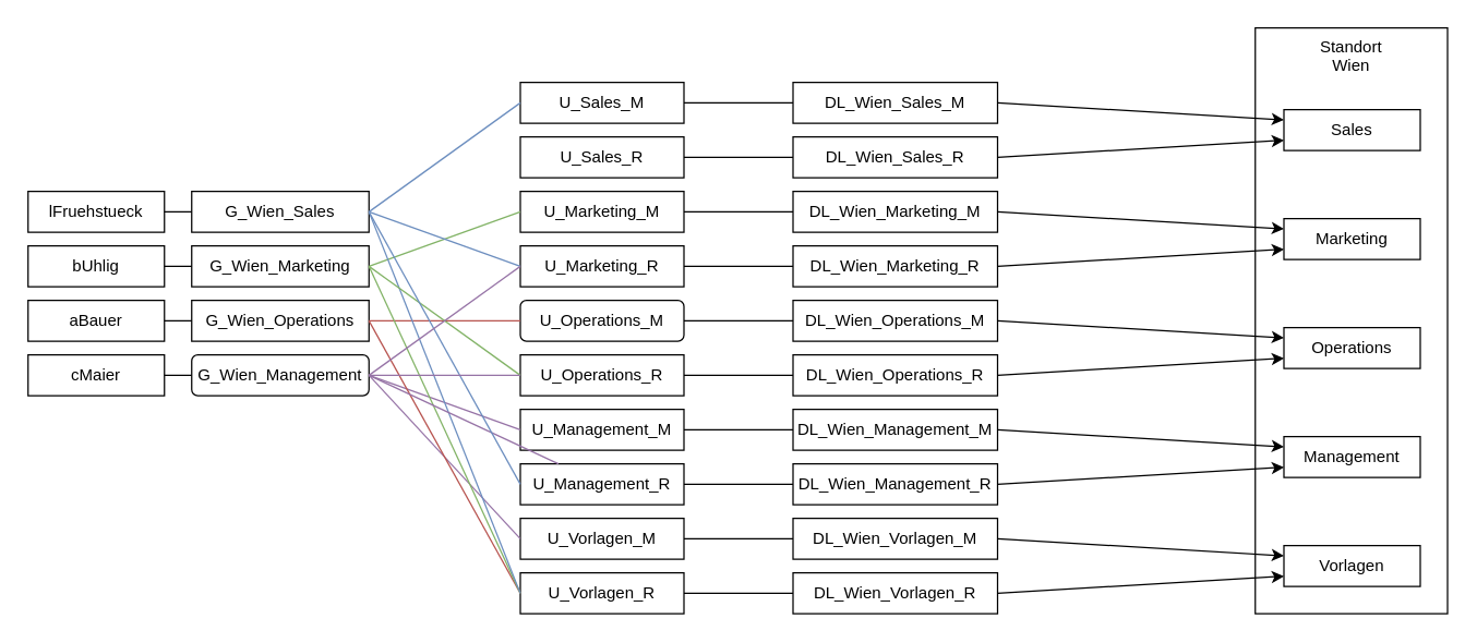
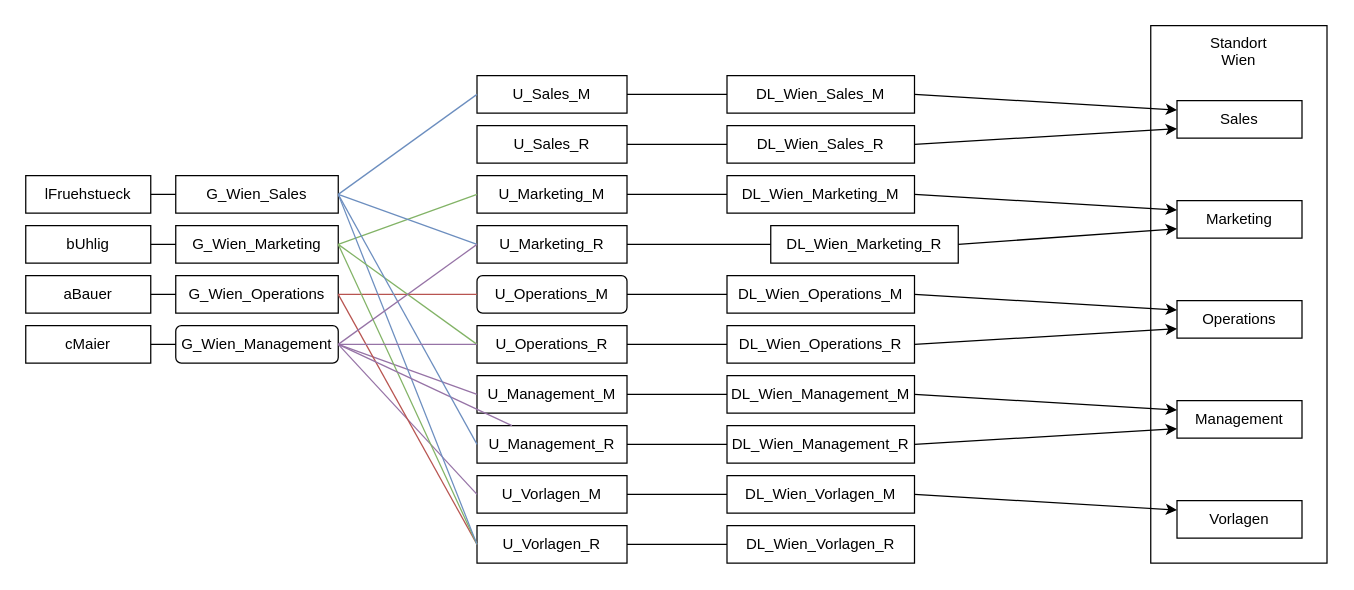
- <mxCell id="45" value="DL_Wien_Marketing_R" style="rounded=0;whiteSpace=wrap;html=1;" vertex="1" parent="1"><mxGeometry x="581" y="180" width="150" height="30" as="geometry" /></mxCell>
+ <mxCell id="45" value="DL_Wien_Marketing_R" style="rounded=0;whiteSpace=wrap;html=1;" vertex="1" parent="1"><mxGeometry x="616" y="180" width="150" height="30" as="geometry" /></mxCell>
- <mxCell id="71" value="" style="endArrow=classic;html=1;rounded=0;exitX=1;exitY=0.5;exitDx=0;exitDy=0;entryX=0;entryY=0.75;entryDx=0;entryDy=0;" edge="1" parent="1" source="51" target="40"><mxGeometry width="50" height="50" relative="1" as="geometry"><mxPoint x="701" y="435" as="sourcePoint" /><mxPoint x="780" y="420" as="targetPoint" /></mxGeometry></mxCell>
